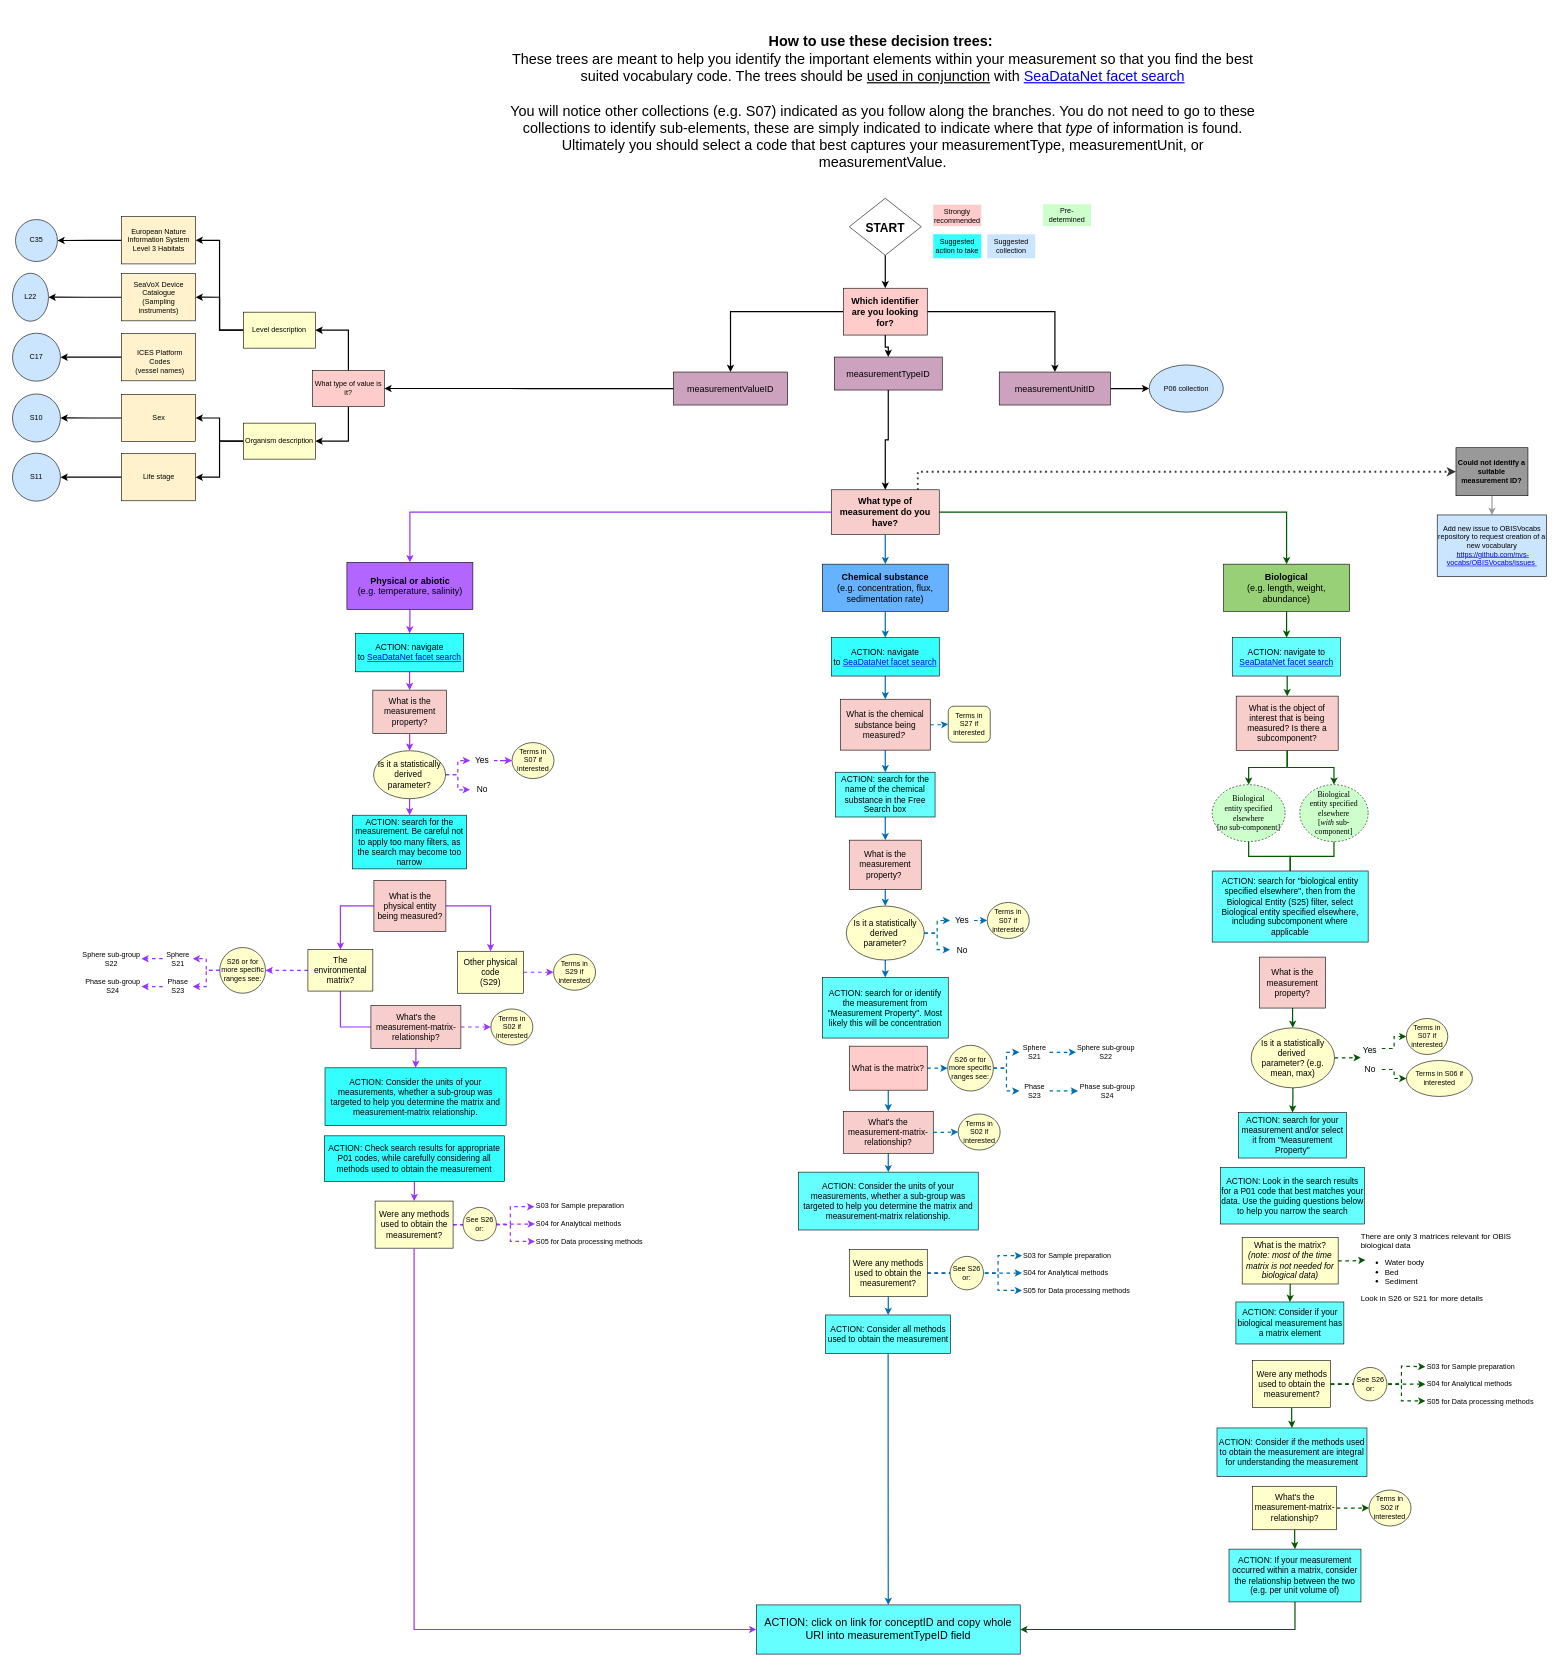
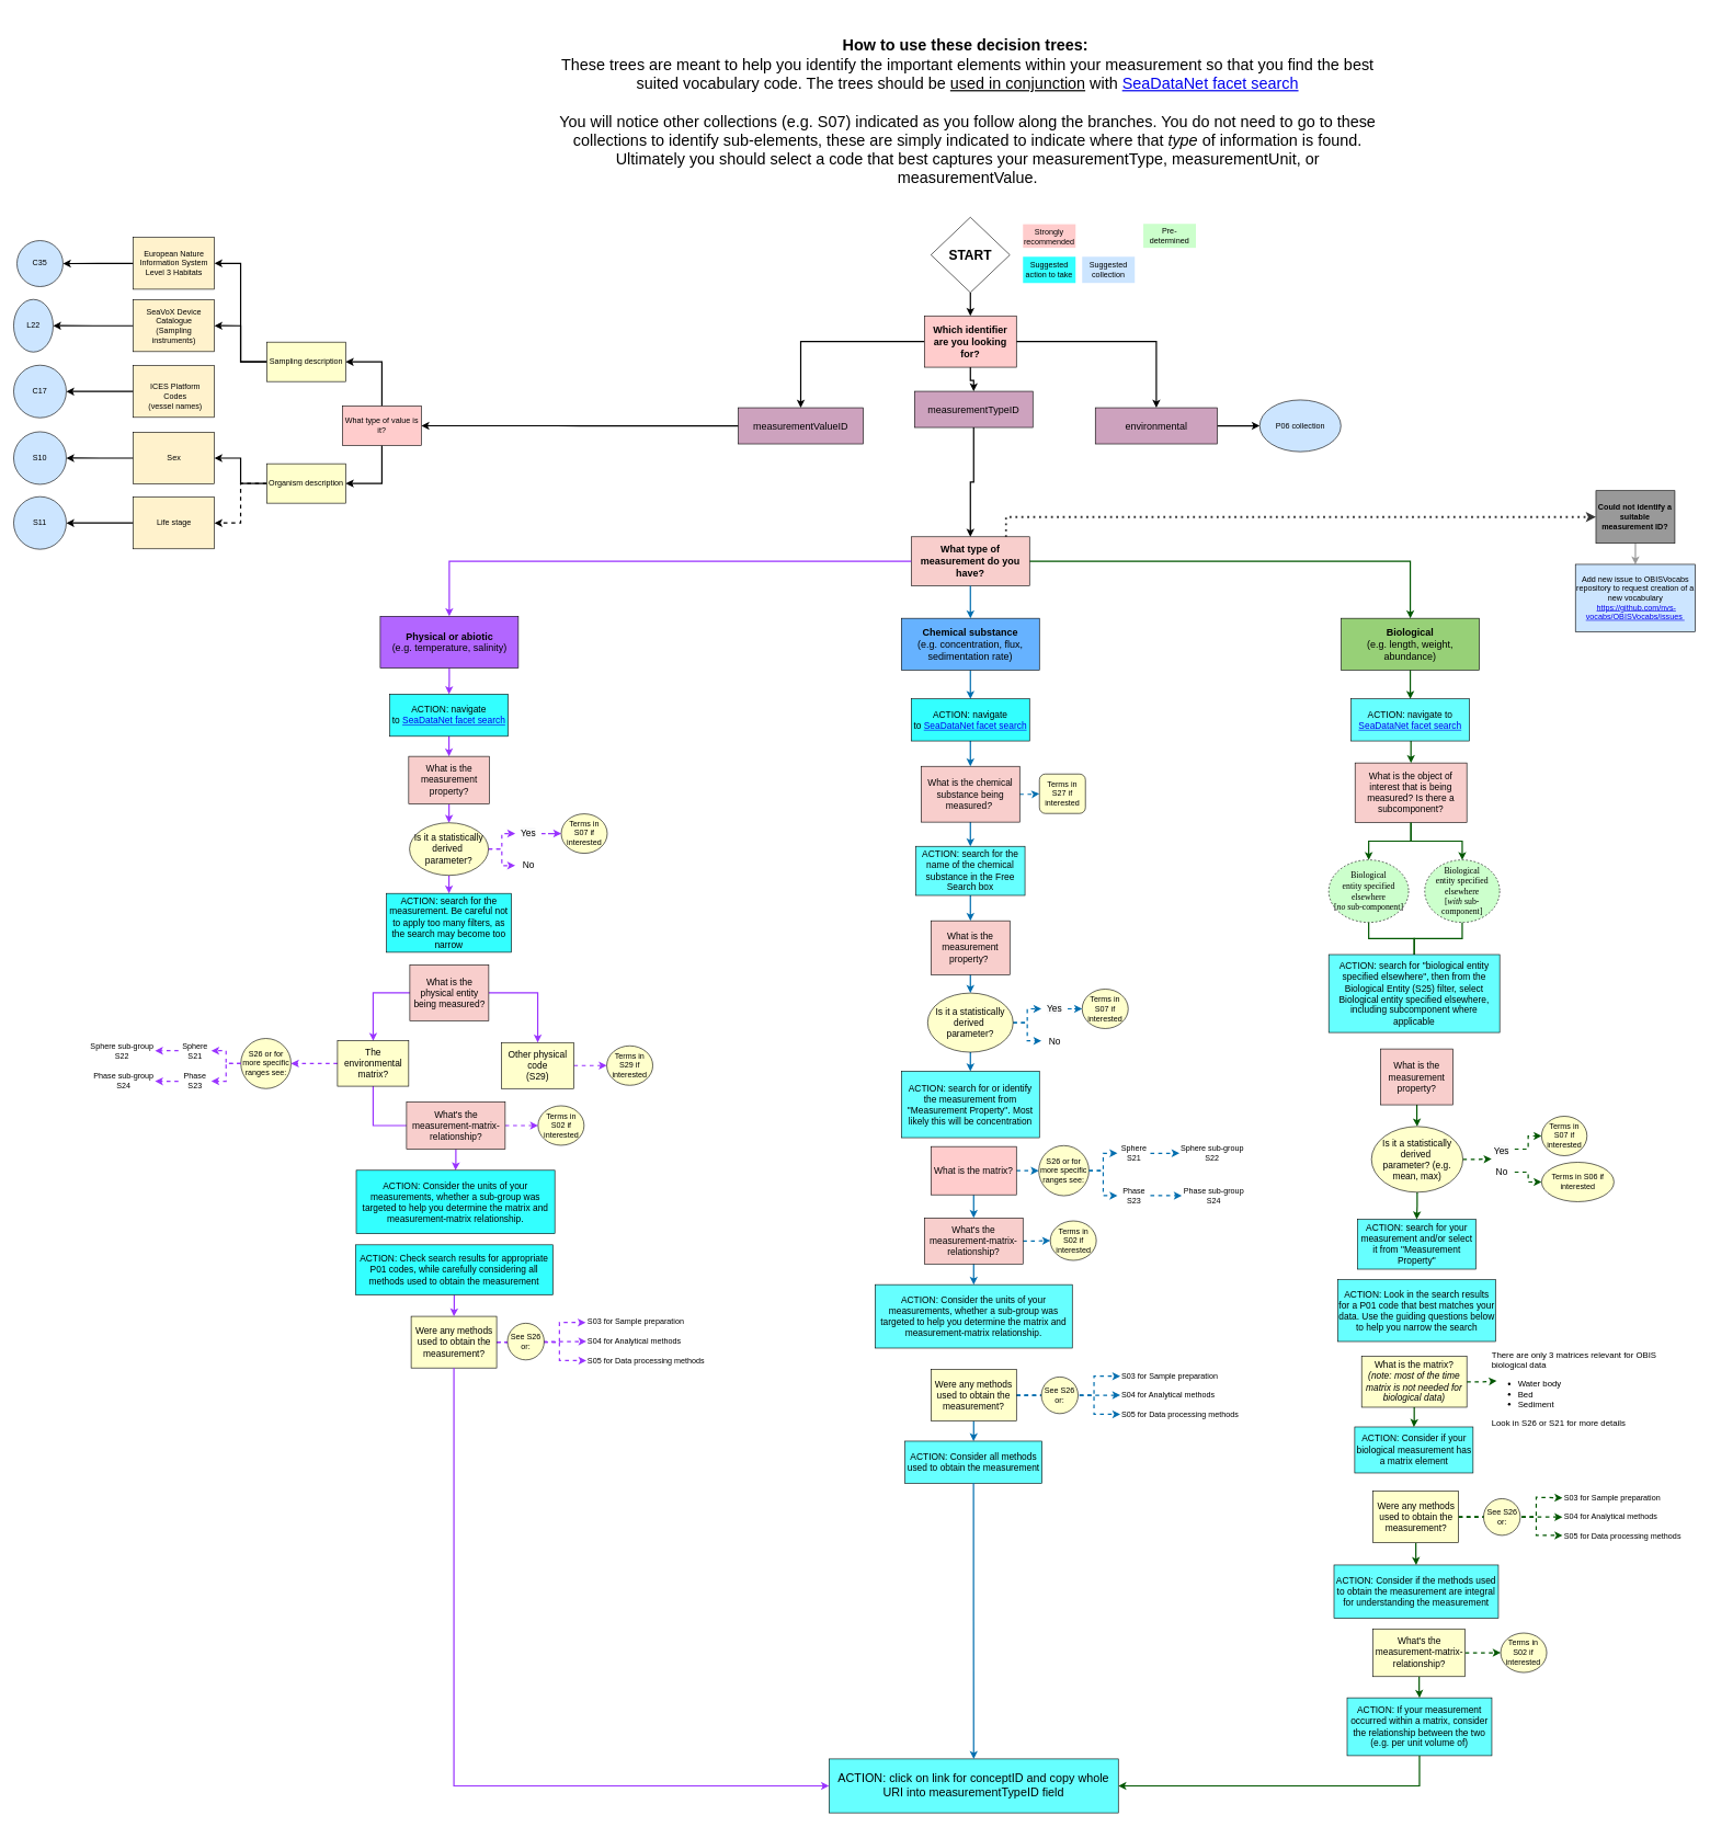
- <mxCell id="77" value="&lt;b style=&quot;&quot;&gt;&lt;font style=&quot;font-size: 20px;&quot;&gt;START&lt;/font&gt;&lt;/b&gt;" style="rhombus;whiteSpace=wrap;html=1;fontSize=15;" parent="1" vertex="1"><mxGeometry x="1415" y="330" width="120" height="95" as="geometry" /></mxCell>
+ <mxCell id="77" value="&lt;b style=&quot;&quot;&gt;&lt;font style=&quot;font-size: 20px;&quot;&gt;START&lt;/font&gt;&lt;/b&gt;" style="rhombus;whiteSpace=wrap;html=1;fontSize=15;" parent="1" vertex="1"><mxGeometry x="1415" y="330" width="120" height="114.46" as="geometry" /></mxCell>
- <mxCell id="172" value="Level description" style="whiteSpace=wrap;html=1;fillColor=#FFFFCC;" parent="1" vertex="1"><mxGeometry x="405" y="519.9" width="120" height="60" as="geometry" /></mxCell>
+ <mxCell id="172" value="Sampling description" style="whiteSpace=wrap;html=1;fillColor=#FFFFCC;" parent="1" vertex="1"><mxGeometry x="405" y="519.9" width="120" height="60" as="geometry" /></mxCell>
- <mxCell id="49" value="&lt;font style=&quot;font-size: 15px;&quot;&gt;measurementUnitID&lt;/font&gt;" style="whiteSpace=wrap;html=1;align=center;fillColor=#CDA2BE;fontSize=15;" parent="1" vertex="1"><mxGeometry x="1665" y="619.72" width="185.5" height="55" as="geometry" /></mxCell>
+ <mxCell id="49" value="&lt;font style=&quot;font-size: 15px;&quot;&gt;environmental&lt;/font&gt;" style="whiteSpace=wrap;html=1;align=center;fillColor=#CDA2BE;fontSize=15;" parent="1" vertex="1"><mxGeometry x="1665" y="619.72" width="185.5" height="55" as="geometry" /></mxCell>
- <mxCell id="52" style="edgeStyle=orthogonalEdgeStyle;rounded=0;orthogonalLoop=1;jettySize=auto;html=1;entryX=1;entryY=0.5;entryDx=0;entryDy=0;strokeWidth=2;exitX=0;exitY=0.5;exitDx=0;exitDy=0;" parent="1" source="170" target="63" edge="1"><mxGeometry relative="1" as="geometry" /></mxCell>
+ <mxCell id="52" style="edgeStyle=orthogonalEdgeStyle;rounded=0;orthogonalLoop=1;jettySize=auto;html=1;entryX=1;entryY=0.5;entryDx=0;entryDy=0;strokeWidth=2;exitX=0;exitY=0.5;exitDx=0;exitDy=0;dashed=1;" parent="1" source="170" target="63" edge="1"><mxGeometry relative="1" as="geometry" /></mxCell>
